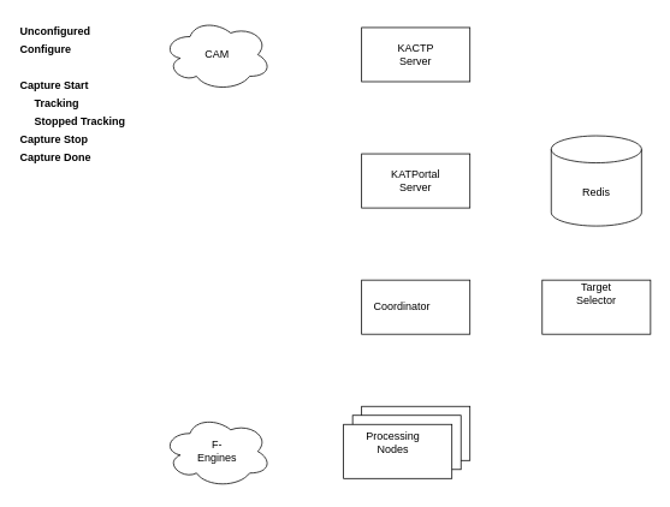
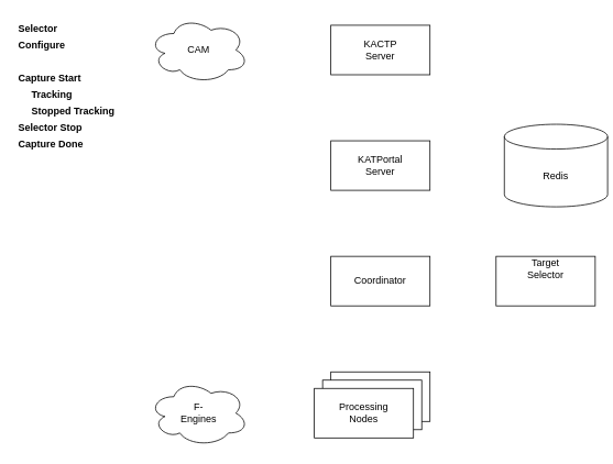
- <mxCell id="11" value="&lt;div&gt;&lt;b&gt;Unconfigured&lt;br&gt;&lt;/b&gt;&lt;/div&gt;&lt;div&gt;&lt;div&gt;&lt;div&gt;&lt;div&gt;&lt;div&gt;&lt;table class=&quot;highlight tab-size js-file-line-container&quot;&gt;&lt;tbody&gt;&lt;tr&gt;&lt;td id=&quot;LC105&quot; class=&quot;blob-code blob-code-inner js-file-line&quot;&gt;&lt;b&gt;&lt;br&gt;&lt;/b&gt;&lt;/td&gt;&lt;/tr&gt;&lt;tr&gt;&lt;/tr&gt;&lt;/tbody&gt;&lt;/table&gt;&lt;/div&gt;&lt;/div&gt;&lt;/div&gt;&lt;/div&gt;&lt;/div&gt;&lt;div&gt;&lt;b&gt;&lt;br&gt;&lt;br&gt;&lt;/b&gt;&lt;/div&gt;&lt;div&gt;&lt;b&gt;&lt;br&gt;&lt;/b&gt;&lt;/div&gt;&lt;div&gt;&lt;b&gt;&lt;br&gt;&lt;/b&gt;&lt;/div&gt;" style="text;whiteSpace=wrap;html=1;" parent="1" vertex="1"><mxGeometry x="20" y="20" width="116" height="20" as="geometry" /></mxCell>
+ <mxCell id="11" value="&lt;div&gt;&lt;b&gt;Selector&lt;br&gt;&lt;/b&gt;&lt;/div&gt;&lt;div&gt;&lt;div&gt;&lt;div&gt;&lt;div&gt;&lt;div&gt;&lt;table class=&quot;highlight tab-size js-file-line-container&quot;&gt;&lt;tbody&gt;&lt;tr&gt;&lt;td id=&quot;LC105&quot; class=&quot;blob-code blob-code-inner js-file-line&quot;&gt;&lt;b&gt;&lt;br&gt;&lt;/b&gt;&lt;/td&gt;&lt;/tr&gt;&lt;tr&gt;&lt;/tr&gt;&lt;/tbody&gt;&lt;/table&gt;&lt;/div&gt;&lt;/div&gt;&lt;/div&gt;&lt;/div&gt;&lt;/div&gt;&lt;div&gt;&lt;b&gt;&lt;br&gt;&lt;br&gt;&lt;/b&gt;&lt;/div&gt;&lt;div&gt;&lt;b&gt;&lt;br&gt;&lt;/b&gt;&lt;/div&gt;&lt;div&gt;&lt;b&gt;&lt;br&gt;&lt;/b&gt;&lt;/div&gt;" style="text;whiteSpace=wrap;html=1;" parent="1" vertex="1"><mxGeometry x="20" y="20" width="116" height="20" as="geometry" /></mxCell>
- <mxCell id="15" value="&lt;b&gt;Capture Stop&lt;br&gt;&lt;/b&gt;" style="text;whiteSpace=wrap;html=1;" parent="1" vertex="1"><mxGeometry x="20" y="140" width="106" height="20" as="geometry" /></mxCell>
+ <mxCell id="15" value="&lt;b&gt;Selector Stop&lt;br&gt;&lt;/b&gt;" style="text;whiteSpace=wrap;html=1;" parent="1" vertex="1"><mxGeometry x="20" y="140" width="106" height="20" as="geometry" /></mxCell>
- <mxCell id="25" value="Redis" style="shape=cylinder3;whiteSpace=wrap;html=1;boundedLbl=1;backgroundOutline=1;size=15;rounded=0;" parent="1" vertex="1"><mxGeometry x="610" y="150" width="100" height="100" as="geometry" /></mxCell>
+ <mxCell id="25" value="Redis" style="shape=cylinder3;whiteSpace=wrap;html=1;boundedLbl=1;backgroundOutline=1;size=15;rounded=0;" parent="1" vertex="1"><mxGeometry x="610" y="150" width="125" height="100" as="geometry" /></mxCell>
- <mxCell id="21" value="Coordinator" style="text;html=1;strokeColor=none;fillColor=none;align=center;verticalAlign=middle;whiteSpace=wrap;rounded=0;" parent="1" vertex="1"><mxGeometry x="425" y="330" width="40" height="20" as="geometry" /></mxCell>
+ <mxCell id="21" value="Coordinator" style="text;html=1;strokeColor=none;fillColor=none;align=center;verticalAlign=middle;whiteSpace=wrap;rounded=0;" parent="1" vertex="1"><mxGeometry x="440" y="330" width="40" height="20" as="geometry" /></mxCell>
- <mxCell id="7" value="Processing Nodes" style="text;html=1;strokeColor=none;fillColor=none;align=center;verticalAlign=middle;whiteSpace=wrap;rounded=0;" parent="1" vertex="1"><mxGeometry x="415" y="480" width="40" height="20" as="geometry" /></mxCell>
+ <mxCell id="7" value="Processing Nodes" style="text;html=1;strokeColor=none;fillColor=none;align=center;verticalAlign=middle;whiteSpace=wrap;rounded=0;" parent="1" vertex="1"><mxGeometry x="420" y="490" width="40" height="20" as="geometry" /></mxCell>
